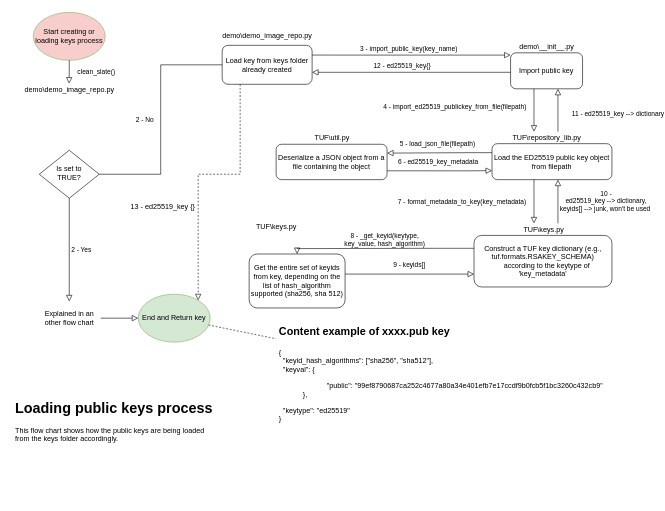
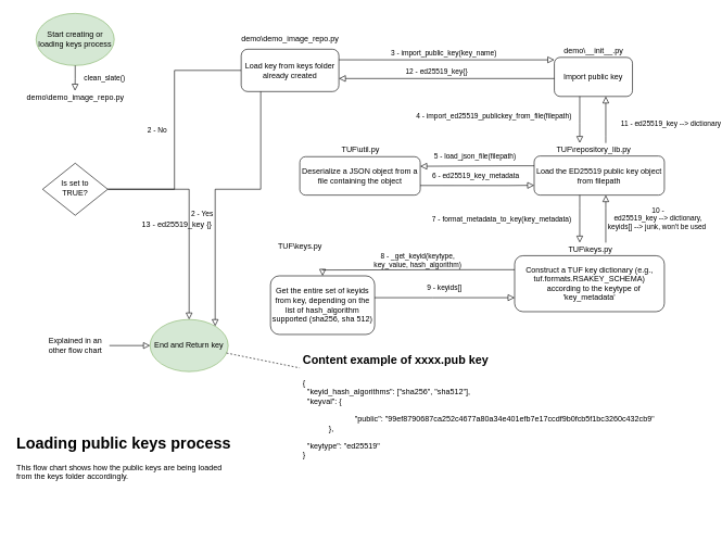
- <mxCell id="7" value="Start creating or loading keys process" style="ellipse;whiteSpace=wrap;html=1;fillColor=#f8cecc;strokeColor=#82b366;" parent="1" vertex="1"><mxGeometry x="55" y="20" width="120" height="80" as="geometry" /></mxCell>
+ <mxCell id="7" value="Start creating or loading keys process" style="ellipse;whiteSpace=wrap;html=1;fillColor=#d5e8d4;strokeColor=#82b366;" parent="1" vertex="1"><mxGeometry x="55" y="20" width="120" height="80" as="geometry" /></mxCell>
- <mxCell id="36" value="" style="edgeStyle=orthogonalEdgeStyle;rounded=0;html=1;jettySize=auto;orthogonalLoop=1;fontSize=11;endArrow=block;endFill=0;endSize=8;strokeWidth=1;shadow=0;labelBackgroundColor=none;dashed=1;" edge="1" parent="1" source="5" target="9"><mxGeometry x="0.278" y="32" relative="1" as="geometry"><mxPoint x="-30" y="22" as="offset" /><mxPoint x="177.5" y="439" as="sourcePoint" /><mxPoint x="280" y="439" as="targetPoint" /><Array as="points"><mxPoint x="400" y="290" /><mxPoint x="330" y="290" /></Array></mxGeometry></mxCell>
+ <mxCell id="36" value="" style="edgeStyle=orthogonalEdgeStyle;rounded=0;html=1;jettySize=auto;orthogonalLoop=1;fontSize=11;endArrow=block;endFill=0;endSize=8;strokeWidth=1;shadow=0;labelBackgroundColor=none;" edge="1" parent="1" source="5" target="9"><mxGeometry x="0.278" y="32" relative="1" as="geometry"><mxPoint x="-30" y="22" as="offset" /><mxPoint x="177.5" y="439" as="sourcePoint" /><mxPoint x="280" y="439" as="targetPoint" /><Array as="points"><mxPoint x="400" y="290" /><mxPoint x="330" y="290" /></Array></mxGeometry></mxCell>
- <mxCell id="2" value="2 - Yes" style="rounded=0;html=1;jettySize=auto;orthogonalLoop=1;fontSize=11;endArrow=block;endFill=0;endSize=8;strokeWidth=1;shadow=0;labelBackgroundColor=none;edgeStyle=orthogonalEdgeStyle;entryX=0.5;entryY=0;entryDx=0;entryDy=0;" parent="1" source="4" edge="1" target="34"><mxGeometry y="20" relative="1" as="geometry"><mxPoint as="offset" /><mxPoint x="115" y="370" as="targetPoint" /></mxGeometry></mxCell>
+ <mxCell id="2" value="2 - Yes" style="rounded=0;html=1;jettySize=auto;orthogonalLoop=1;fontSize=11;endArrow=block;endFill=0;endSize=8;strokeWidth=1;shadow=0;labelBackgroundColor=none;edgeStyle=orthogonalEdgeStyle;" parent="1" source="4" edge="1" target="9"><mxGeometry y="20" relative="1" as="geometry"><mxPoint as="offset" /><mxPoint x="115" y="370" as="targetPoint" /></mxGeometry></mxCell>
